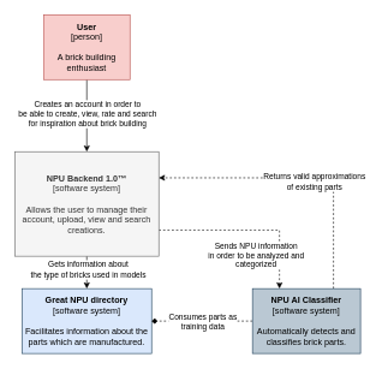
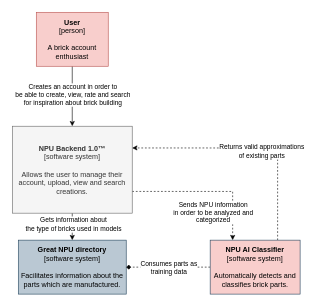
- <mxCell id="4" value="&lt;b&gt;User&lt;/b&gt;&lt;br&gt;[person]&lt;br&gt;&lt;br&gt;A brick building enthusiast" style="rounded=0;whiteSpace=wrap;html=1;fillColor=#f8cecc;strokeColor=#b85450;" vertex="1" parent="1"><mxGeometry x="60" y="20" width="120" height="90" as="geometry" /></mxCell>
+ <mxCell id="4" value="&lt;b&gt;User&lt;/b&gt;&lt;br&gt;[person]&lt;br&gt;&lt;br&gt;A brick account enthusiast" style="rounded=0;whiteSpace=wrap;html=1;fillColor=#f8cecc;strokeColor=#b85450;" vertex="1" parent="1"><mxGeometry x="60" y="20" width="120" height="90" as="geometry" /></mxCell>
- <mxCell id="10" value="&lt;b&gt;Great NPU directory&lt;/b&gt;&lt;br&gt;[software system]&lt;br&gt;&lt;br&gt;Facilitates information about the parts which are manufactured." style="rounded=0;whiteSpace=wrap;html=1;fillColor=#dae8fc;strokeColor=#23445d;" vertex="1" parent="1"><mxGeometry x="30" y="400" width="180" height="90" as="geometry" /></mxCell>
+ <mxCell id="10" value="&lt;b&gt;Great NPU directory&lt;/b&gt;&lt;br&gt;[software system]&lt;br&gt;&lt;br&gt;Facilitates information about the parts which are manufactured." style="rounded=0;whiteSpace=wrap;html=1;fillColor=#bac8d3;strokeColor=#23445d;" vertex="1" parent="1"><mxGeometry x="30" y="400" width="180" height="90" as="geometry" /></mxCell>
- <mxCell id="15" value="&lt;b&gt;NPU AI Classifier&lt;/b&gt;&lt;br&gt;[software system]&lt;br&gt;&lt;br&gt;Automatically detects and classifies brick parts." style="rounded=0;whiteSpace=wrap;html=1;fillColor=#bac8d3;strokeColor=#23445d;" vertex="1" parent="1"><mxGeometry x="350" y="400" width="150" height="90" as="geometry" /></mxCell>
+ <mxCell id="15" value="&lt;b&gt;NPU AI Classifier&lt;/b&gt;&lt;br&gt;[software system]&lt;br&gt;&lt;br&gt;Automatically detects and classifies brick parts." style="rounded=0;whiteSpace=wrap;html=1;fillColor=#f8cecc;strokeColor=#23445d;" vertex="1" parent="1"><mxGeometry x="350" y="400" width="150" height="90" as="geometry" /></mxCell>
